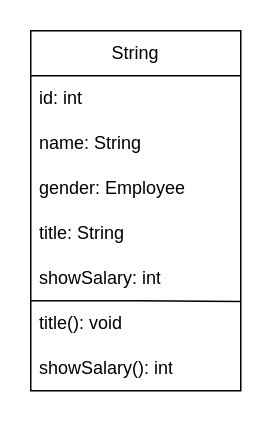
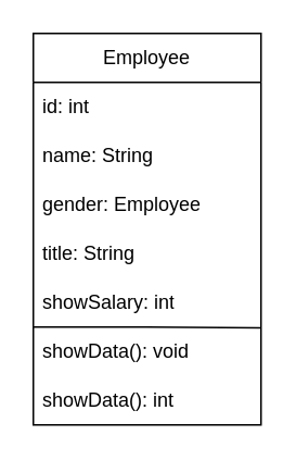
- <mxCell id="2" value="String" style="swimlane;fontStyle=0;childLayout=stackLayout;horizontal=1;startSize=30;horizontalStack=0;resizeParent=1;resizeParentMax=0;resizeLast=0;collapsible=1;marginBottom=0;whiteSpace=wrap;html=1;align=center;" vertex="1" parent="1"><mxGeometry x="20" y="20" width="140" height="240" as="geometry" /></mxCell>
+ <mxCell id="2" value="Employee" style="swimlane;fontStyle=0;childLayout=stackLayout;horizontal=1;startSize=30;horizontalStack=0;resizeParent=1;resizeParentMax=0;resizeLast=0;collapsible=1;marginBottom=0;whiteSpace=wrap;html=1;align=center;" vertex="1" parent="1"><mxGeometry x="20" y="20" width="140" height="240" as="geometry" /></mxCell>
- <mxCell id="9" value="title(): void" style="text;strokeColor=none;fillColor=none;align=left;verticalAlign=middle;spacingLeft=4;spacingRight=4;overflow=hidden;points=[[0,0.5],[1,0.5]];portConstraint=eastwest;rotatable=0;whiteSpace=wrap;html=1;" vertex="1" parent="2"><mxGeometry y="180" width="140" height="30" as="geometry" /></mxCell>
+ <mxCell id="9" value="showData(): void" style="text;strokeColor=none;fillColor=none;align=left;verticalAlign=middle;spacingLeft=4;spacingRight=4;overflow=hidden;points=[[0,0.5],[1,0.5]];portConstraint=eastwest;rotatable=0;whiteSpace=wrap;html=1;" vertex="1" parent="2"><mxGeometry y="180" width="140" height="30" as="geometry" /></mxCell>
- <mxCell id="10" value="showSalary(): int" style="text;strokeColor=none;fillColor=none;align=left;verticalAlign=middle;spacingLeft=4;spacingRight=4;overflow=hidden;points=[[0,0.5],[1,0.5]];portConstraint=eastwest;rotatable=0;whiteSpace=wrap;html=1;" vertex="1" parent="2"><mxGeometry y="210" width="140" height="30" as="geometry" /></mxCell>
+ <mxCell id="10" value="showData(): int" style="text;strokeColor=none;fillColor=none;align=left;verticalAlign=middle;spacingLeft=4;spacingRight=4;overflow=hidden;points=[[0,0.5],[1,0.5]];portConstraint=eastwest;rotatable=0;whiteSpace=wrap;html=1;" vertex="1" parent="2"><mxGeometry y="210" width="140" height="30" as="geometry" /></mxCell>
